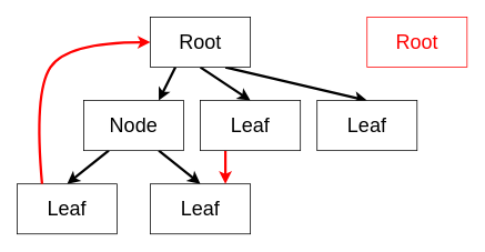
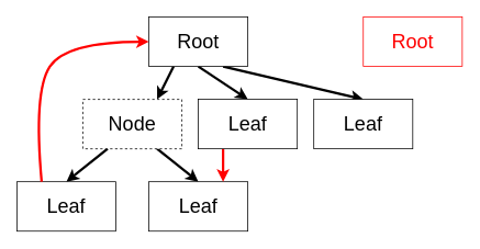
- <mxCell id="8" value="&lt;font style=&quot;font-size: 24px;&quot;&gt;Node&lt;/font&gt;" style="rounded=0;whiteSpace=wrap;html=1;" parent="1" vertex="1"><mxGeometry x="100" y="120" width="120" height="60" as="geometry" /></mxCell>
+ <mxCell id="8" value="&lt;font style=&quot;font-size: 24px;&quot;&gt;Node&lt;/font&gt;" style="rounded=0;whiteSpace=wrap;html=1;dashed=1;" parent="1" vertex="1"><mxGeometry x="100" y="120" width="120" height="60" as="geometry" /></mxCell>
